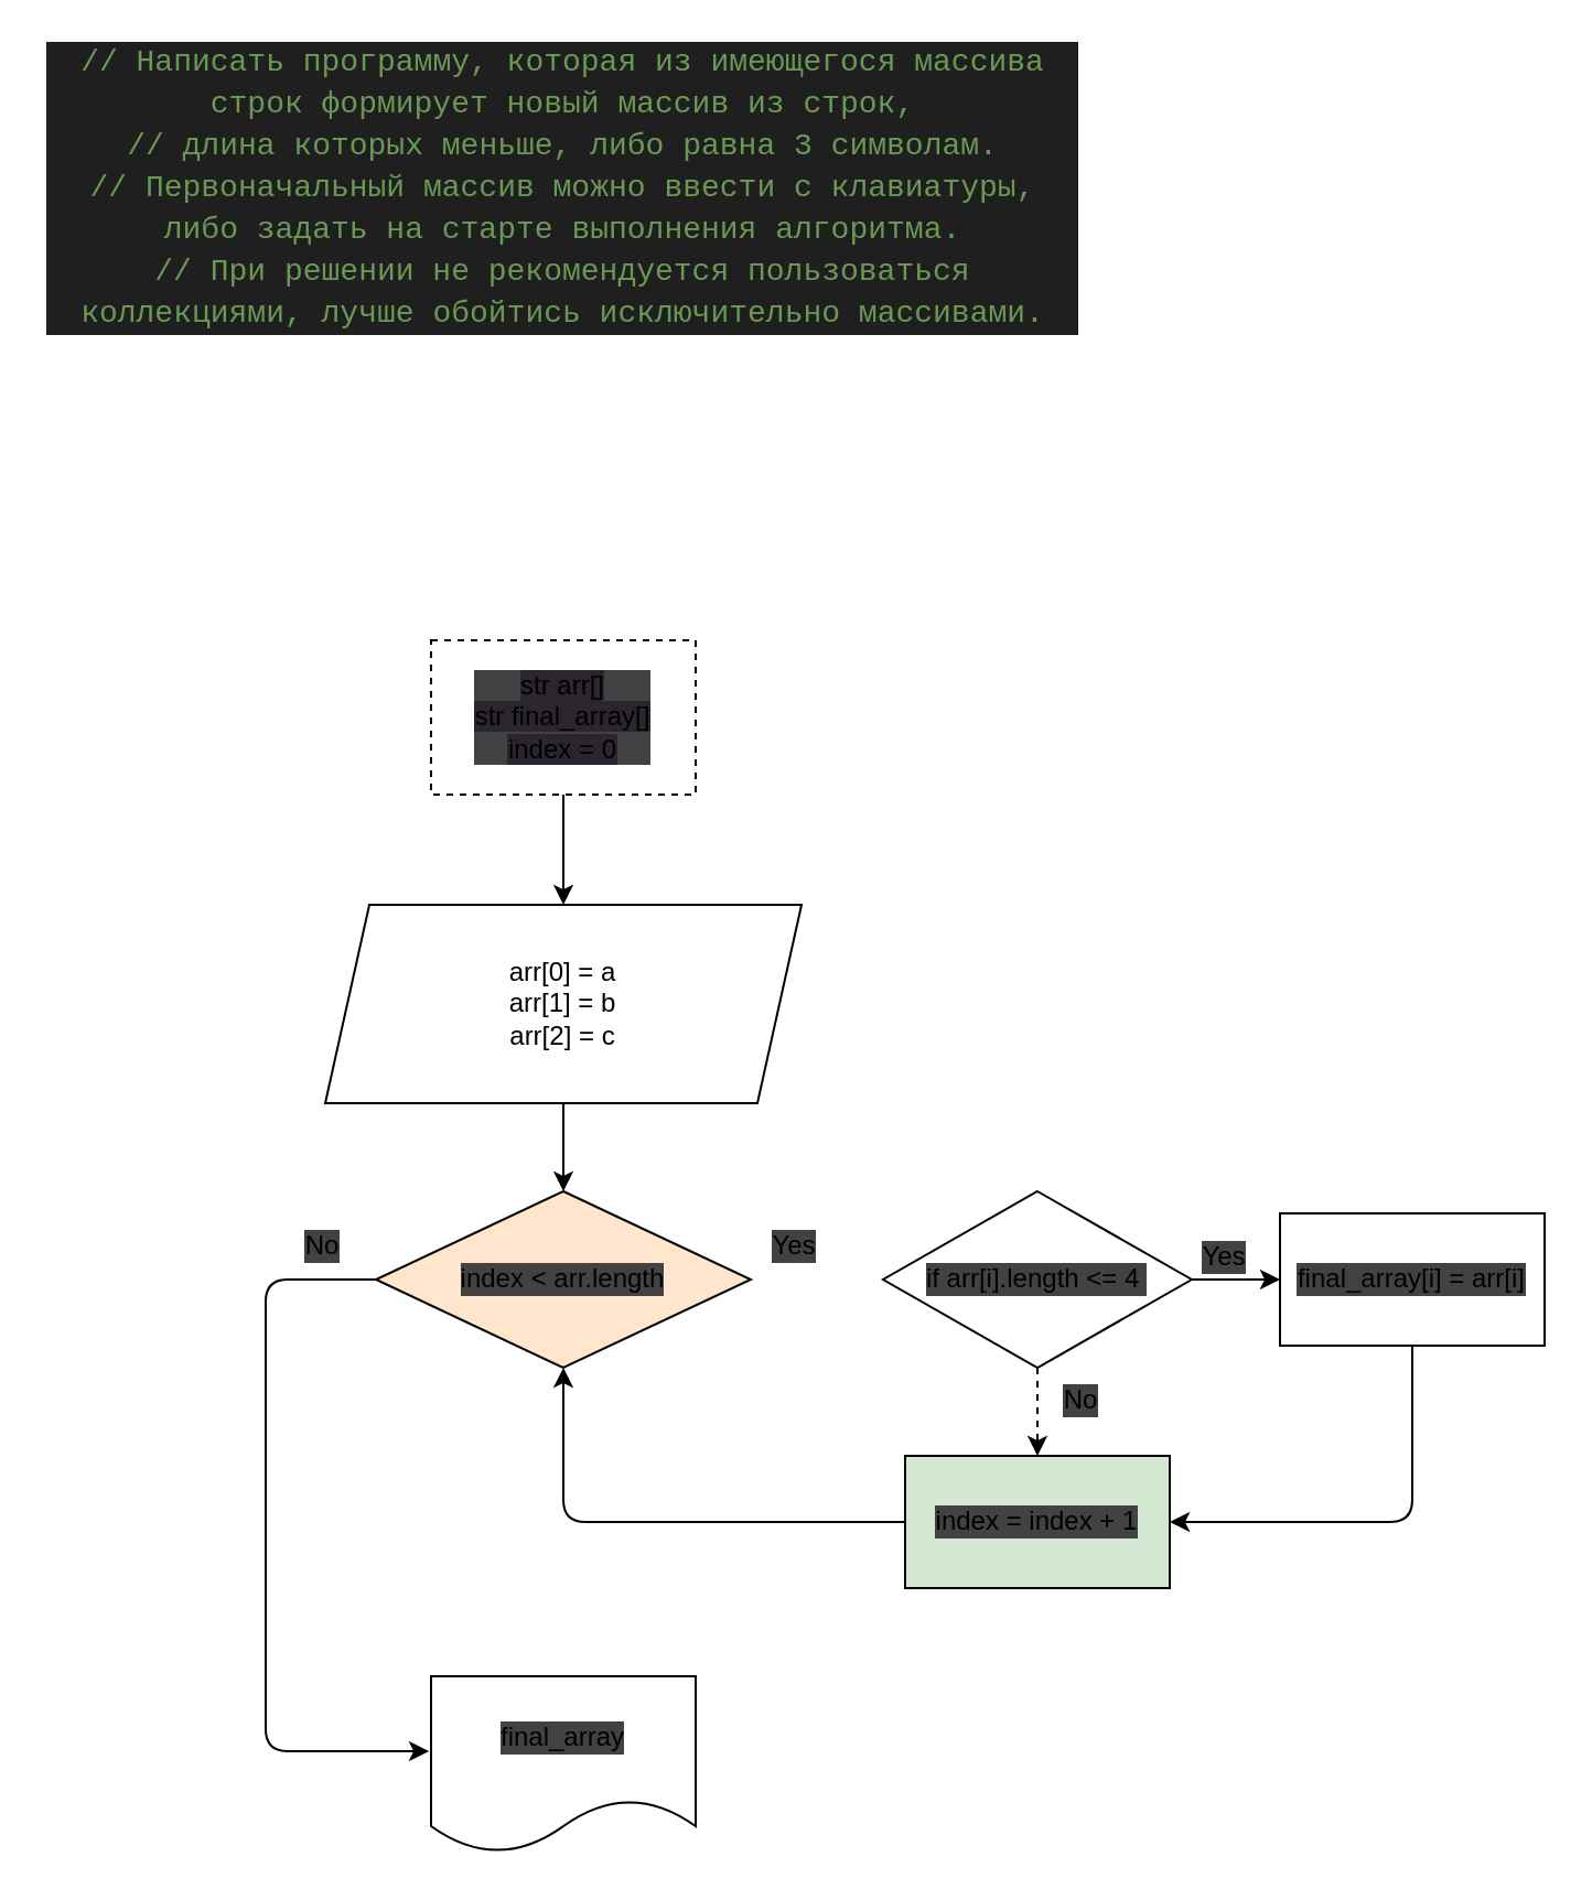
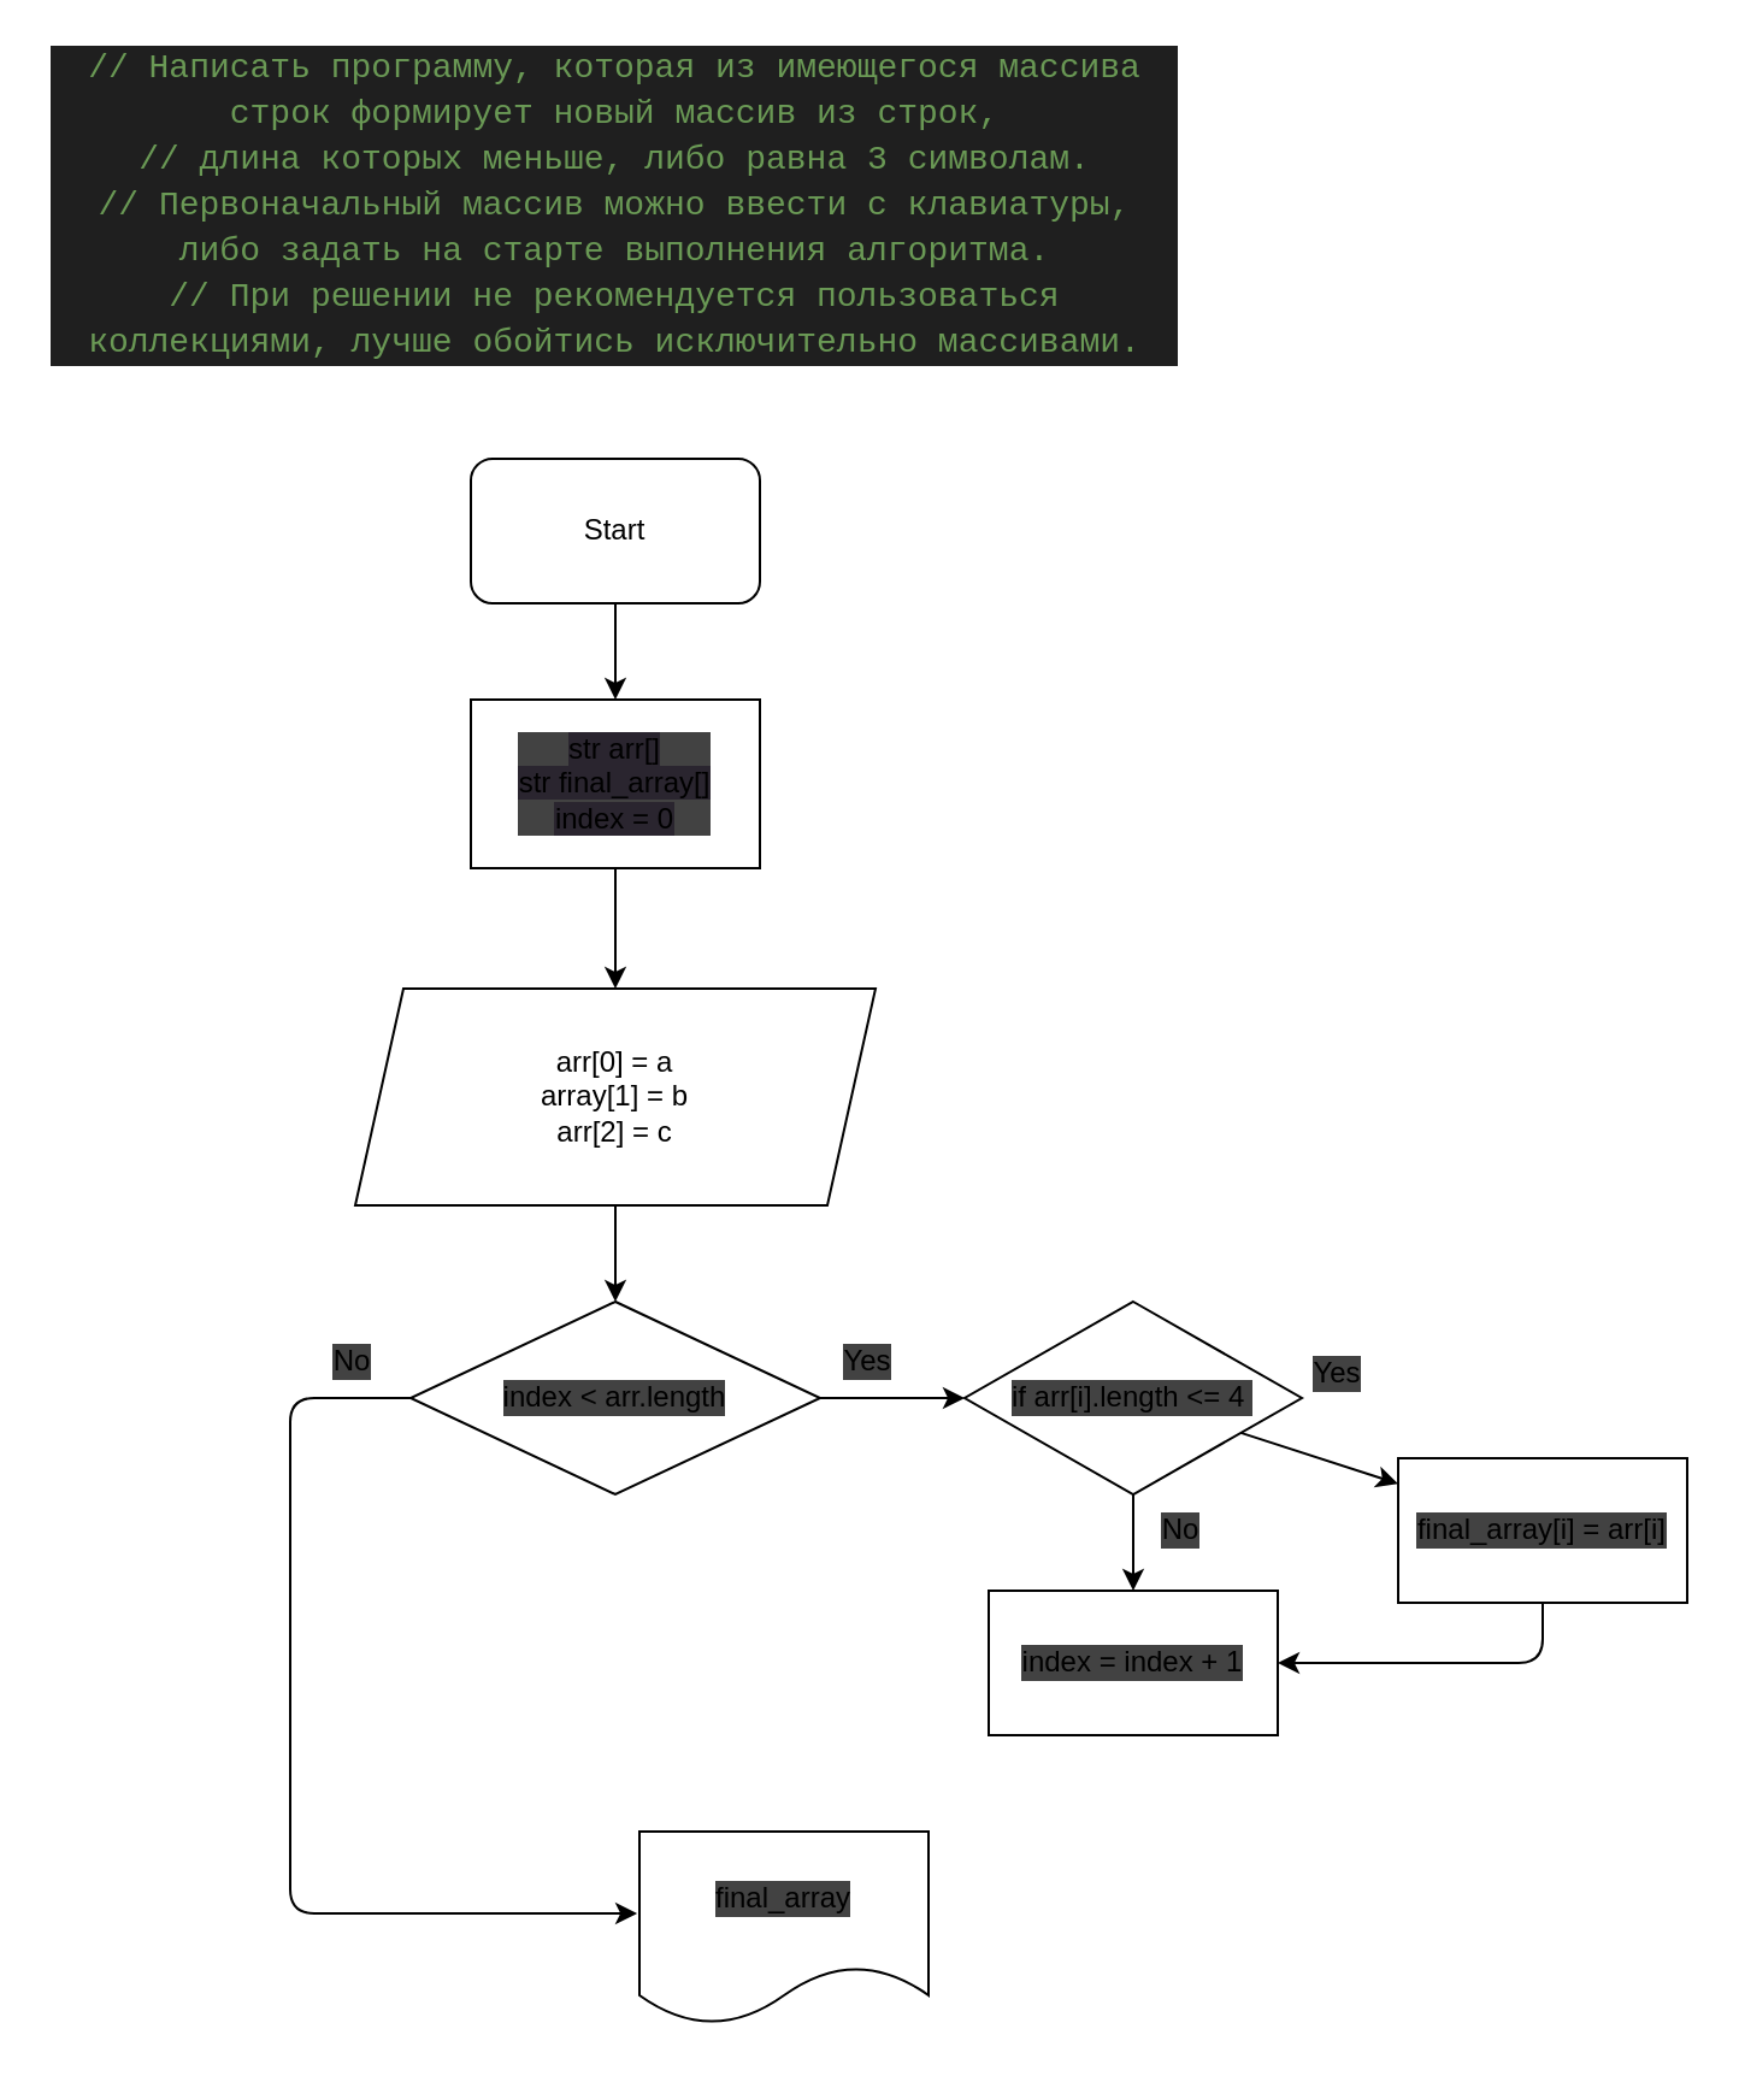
+ <mxCell id="4" value="Start" style="rounded=1;whiteSpace=wrap;html=1;" parent="1" vertex="1"><mxGeometry x="195" y="190" width="120" height="60" as="geometry" /></mxCell>
+ <mxCell id="3" value="" style="edgeStyle=none;html=1;" parent="1" source="4" target="13" edge="1"><mxGeometry relative="1" as="geometry" /></mxCell>
- <mxCell id="13" value="&lt;span style=&quot;background-color: rgb(42, 37, 47);&quot;&gt;str arr[]&lt;br&gt;&lt;/span&gt;&lt;span style=&quot;background-color: rgb(42, 37, 47);&quot;&gt;str final_array[]&lt;br&gt;&lt;/span&gt;&lt;span style=&quot;background-color: rgb(42, 37, 47);&quot;&gt;index = 0&lt;br&gt;&lt;/span&gt;" style="rounded=0;whiteSpace=wrap;html=1;labelBackgroundColor=#424242;dashed=1;" parent="1" vertex="1"><mxGeometry x="195" y="290" width="120" height="70" as="geometry" /></mxCell>
+ <mxCell id="13" value="&lt;span style=&quot;background-color: rgb(42, 37, 47);&quot;&gt;str arr[]&lt;br&gt;&lt;/span&gt;&lt;span style=&quot;background-color: rgb(42, 37, 47);&quot;&gt;str final_array[]&lt;br&gt;&lt;/span&gt;&lt;span style=&quot;background-color: rgb(42, 37, 47);&quot;&gt;index = 0&lt;br&gt;&lt;/span&gt;" style="rounded=0;whiteSpace=wrap;html=1;labelBackgroundColor=#424242;" parent="1" vertex="1"><mxGeometry x="195" y="290" width="120" height="70" as="geometry" /></mxCell>
- <mxCell id="6" value="arr[0] = a&lt;br&gt;arr[1] = b&lt;br&gt;arr[2] = c" style="shape=parallelogram;perimeter=parallelogramPerimeter;whiteSpace=wrap;html=1;fixedSize=1;" parent="1" vertex="1"><mxGeometry x="147" y="410" width="216" height="90" as="geometry" /></mxCell>
+ <mxCell id="6" value="arr[0] = a&lt;br&gt;array[1] = b&lt;br&gt;arr[2] = c" style="shape=parallelogram;perimeter=parallelogramPerimeter;whiteSpace=wrap;html=1;fixedSize=1;" parent="1" vertex="1"><mxGeometry x="147" y="410" width="216" height="90" as="geometry" /></mxCell>
- <mxCell id="11" value="index &amp;lt; arr.length" style="rhombus;whiteSpace=wrap;html=1;labelBackgroundColor=#424242;fillColor=#ffe6cc;" parent="1" vertex="1"><mxGeometry x="170" y="540" width="170" height="80" as="geometry" /></mxCell>
+ <mxCell id="11" value="index &amp;lt; arr.length" style="rhombus;whiteSpace=wrap;html=1;labelBackgroundColor=#424242;" parent="1" vertex="1"><mxGeometry x="170" y="540" width="170" height="80" as="geometry" /></mxCell>
+ <mxCell id="10" value="" style="edgeStyle=none;html=1;" parent="1" source="11" target="9" edge="1"><mxGeometry relative="1" as="geometry" /></mxCell>
- <mxCell id="15" value="final_array[i] = arr[i]" style="rounded=0;whiteSpace=wrap;html=1;labelBackgroundColor=#424242;" parent="1" vertex="1"><mxGeometry x="580" y="550" width="120" height="60" as="geometry" /></mxCell>
+ <mxCell id="15" value="final_array[i] = arr[i]" style="rounded=0;whiteSpace=wrap;html=1;labelBackgroundColor=#424242;" parent="1" vertex="1"><mxGeometry x="580" y="605" width="120" height="60" as="geometry" /></mxCell>
- <mxCell id="8" value="" style="edgeStyle=none;html=1;dashed=1;" parent="1" source="9" target="18" edge="1"><mxGeometry relative="1" as="geometry" /></mxCell>
+ <mxCell id="8" value="" style="edgeStyle=none;html=1;" parent="1" source="9" target="18" edge="1"><mxGeometry relative="1" as="geometry" /></mxCell>
- <mxCell id="17" style="edgeStyle=none;html=1;entryX=0.5;entryY=1;entryDx=0;entryDy=0;" parent="1" source="18" target="11" edge="1"><mxGeometry relative="1" as="geometry"><Array as="points"><mxPoint x="255" y="690" /></Array></mxGeometry></mxCell>
- <mxCell id="18" value="index = index + 1" style="rounded=0;whiteSpace=wrap;html=1;labelBackgroundColor=#424242;fillColor=#d5e8d4;" parent="1" vertex="1"><mxGeometry x="410" y="660" width="120" height="60" as="geometry" /></mxCell>
+ <mxCell id="18" value="index = index + 1" style="rounded=0;whiteSpace=wrap;html=1;labelBackgroundColor=#424242;" parent="1" vertex="1"><mxGeometry x="410" y="660" width="120" height="60" as="geometry" /></mxCell>
- <mxCell id="21" value="final_array" style="shape=document;whiteSpace=wrap;html=1;boundedLbl=1;labelBackgroundColor=#424242;" parent="1" vertex="1"><mxGeometry x="195" y="760" width="120" height="80" as="geometry" /></mxCell>
+ <mxCell id="21" value="final_array" style="shape=document;whiteSpace=wrap;html=1;boundedLbl=1;labelBackgroundColor=#424242;" parent="1" vertex="1"><mxGeometry x="265" y="760" width="120" height="80" as="geometry" /></mxCell>
